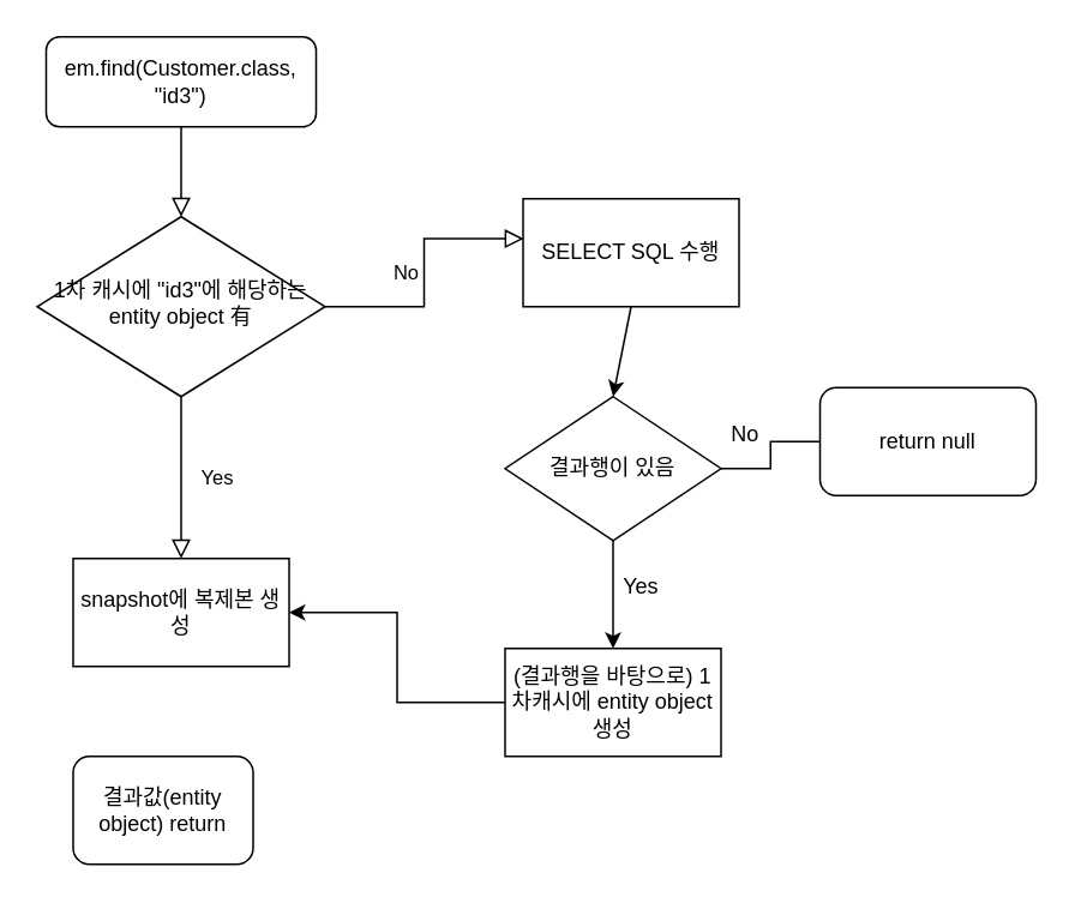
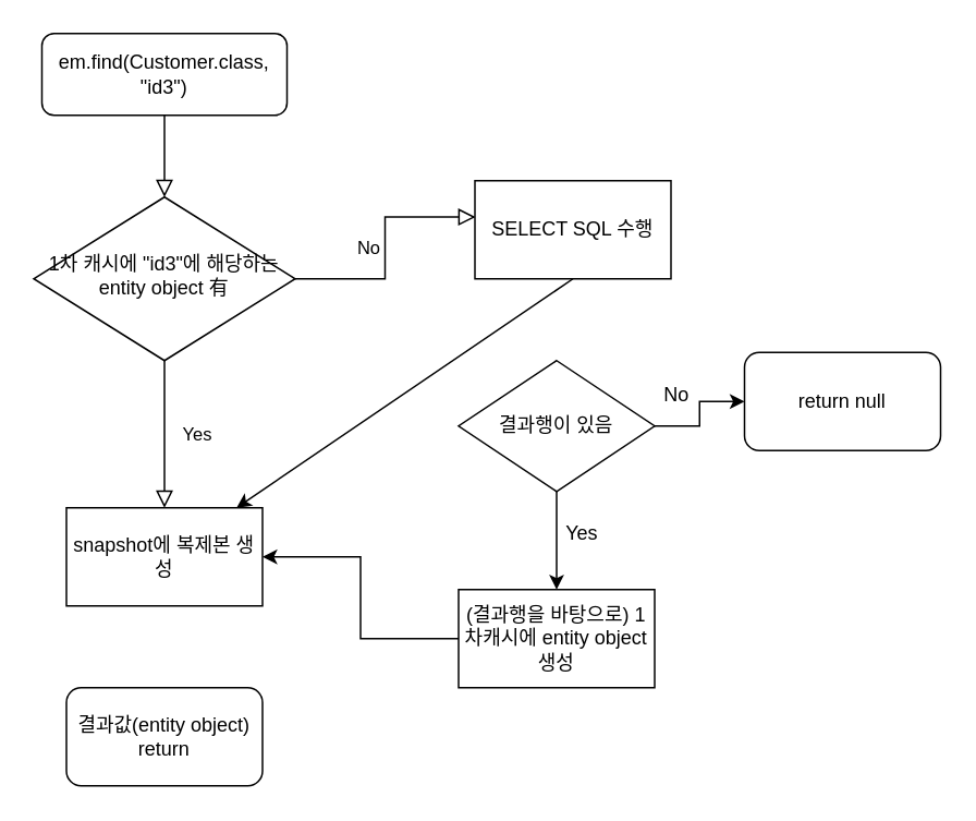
- <mxCell id="12" value="" style="endArrow=classic;html=1;rounded=0;entryX=0.5;entryY=0;entryDx=0;entryDy=0;exitX=0.5;exitY=1;exitDx=0;exitDy=0;" parent="1" source="8" target="11" edge="1"><mxGeometry width="50" height="50" relative="1" as="geometry"><mxPoint x="300" y="280" as="sourcePoint" /><mxPoint x="350" y="230" as="targetPoint" /></mxGeometry></mxCell>
+ <mxCell id="12" value="" style="endArrow=classic;html=1;rounded=0;exitX=0.5;exitY=1;exitDx=0;exitDy=0;" parent="1" source="8" target="7" edge="1"><mxGeometry width="50" height="50" relative="1" as="geometry"><mxPoint x="300" y="280" as="sourcePoint" /><mxPoint x="350" y="230" as="targetPoint" /></mxGeometry></mxCell>
- <mxCell id="10" value="" style="edgeStyle=orthogonalEdgeStyle;rounded=0;orthogonalLoop=1;jettySize=auto;html=1;endArrow=none;" parent="1" source="11" target="17" edge="1"><mxGeometry relative="1" as="geometry"><mxPoint x="450" y="260" as="targetPoint" /></mxGeometry></mxCell>
+ <mxCell id="10" value="" style="edgeStyle=orthogonalEdgeStyle;rounded=0;orthogonalLoop=1;jettySize=auto;html=1;" parent="1" source="11" target="17" edge="1"><mxGeometry relative="1" as="geometry"><mxPoint x="450" y="260" as="targetPoint" /></mxGeometry></mxCell>
- <mxCell id="16" value="결과값(entity object) return" style="rounded=1;whiteSpace=wrap;html=1;" vertex="1" parent="1"><mxGeometry x="40" y="420" width="100" height="60" as="geometry" /></mxCell>
+ <mxCell id="16" value="결과값(entity object) return" style="rounded=1;whiteSpace=wrap;html=1;" vertex="1" parent="1"><mxGeometry x="40" y="420" width="120" height="60" as="geometry" /></mxCell>
